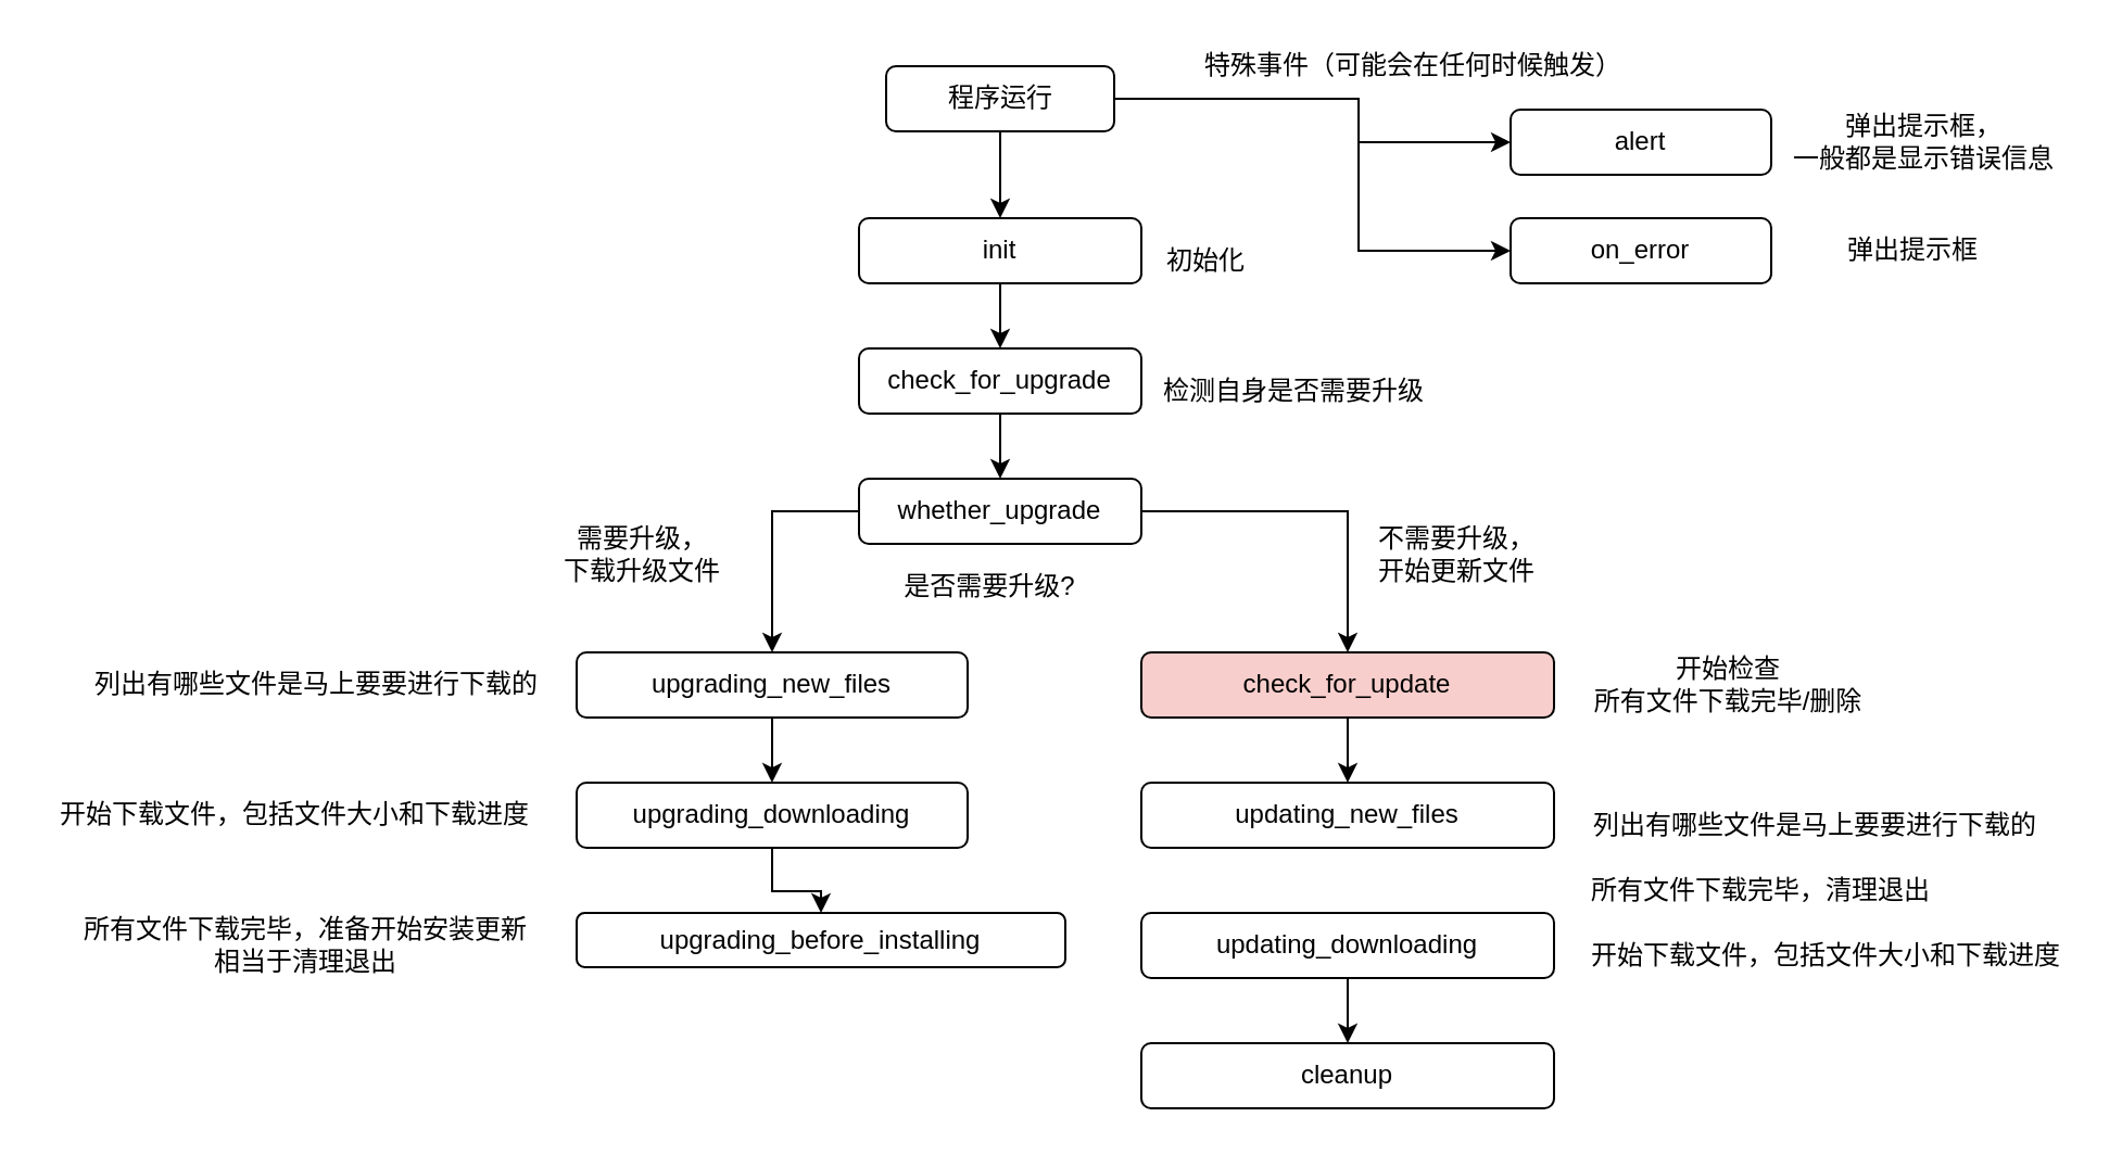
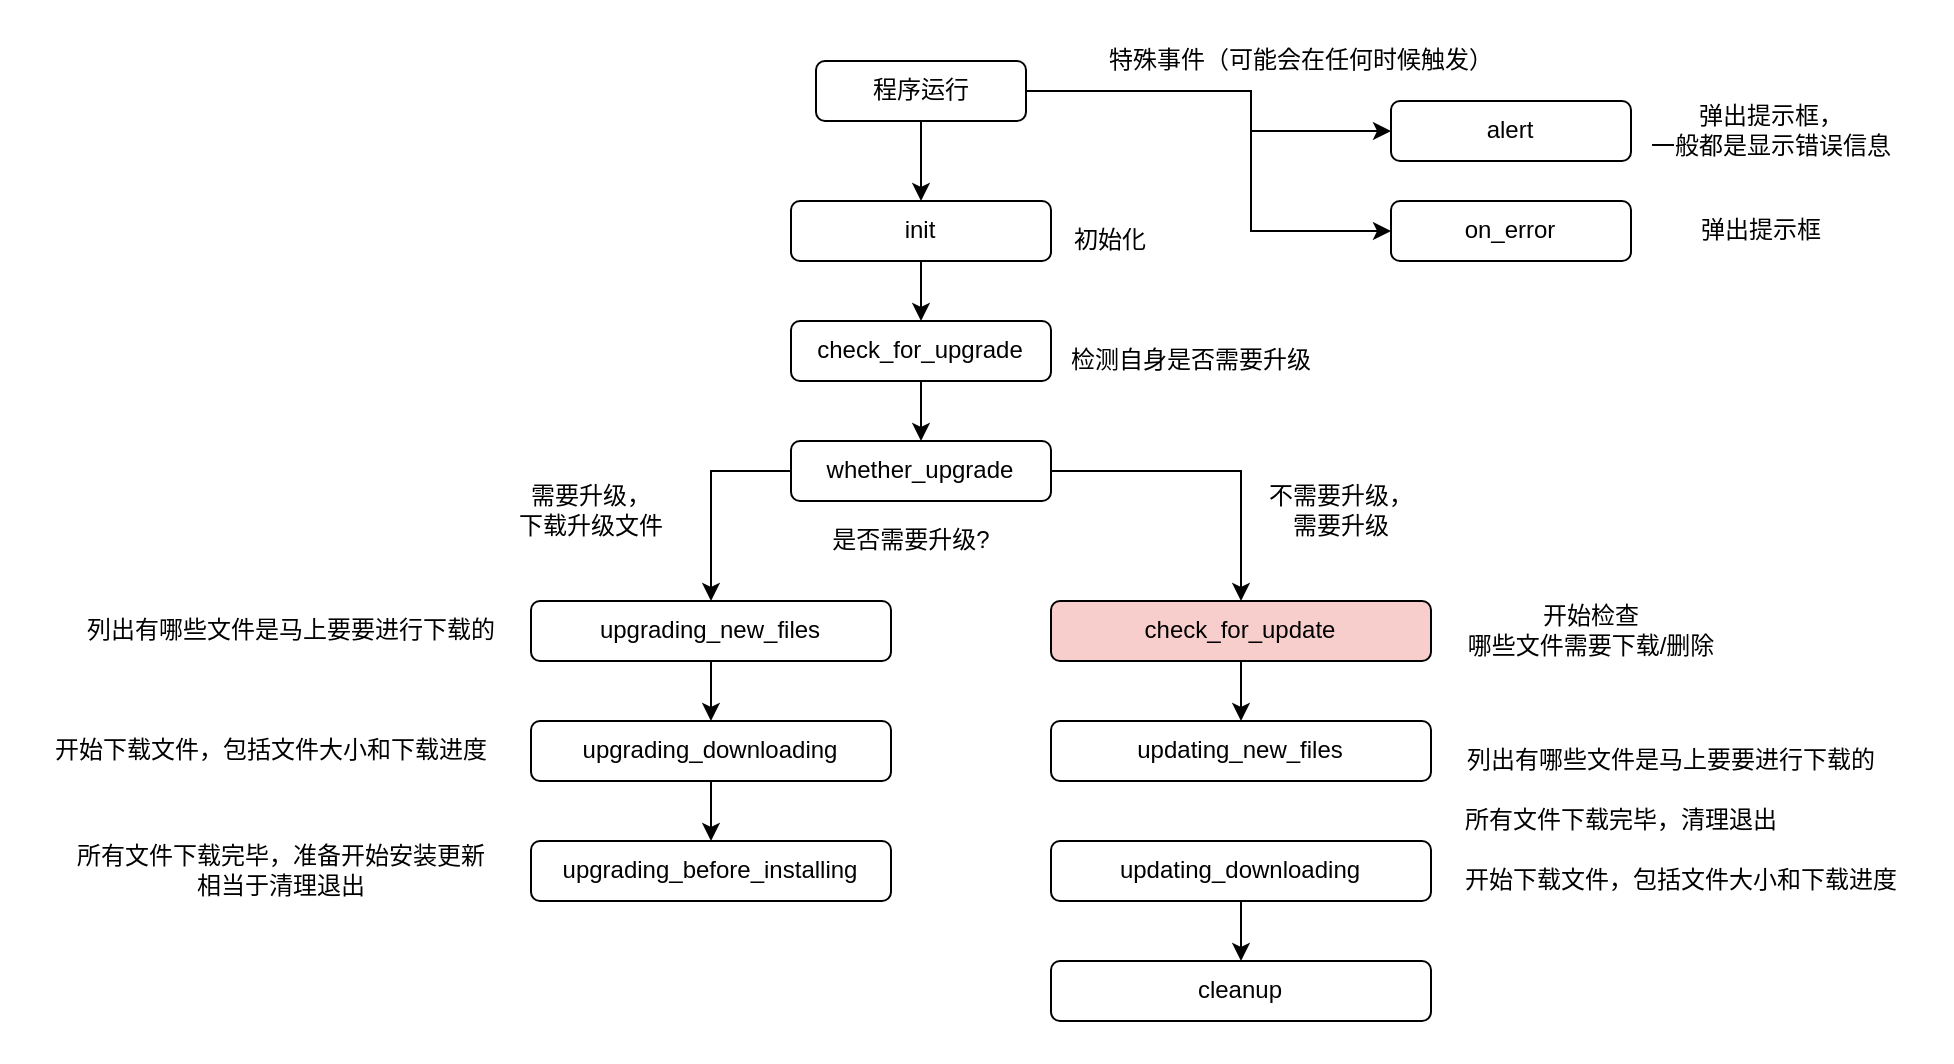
- <mxCell id="29" value="不需要升级，&lt;br&gt;开始更新文件" style="text;html=1;align=center;verticalAlign=middle;resizable=0;points=[];autosize=1;strokeColor=none;" vertex="1" parent="1"><mxGeometry x="625" y="240" width="90" height="30" as="geometry" /></mxCell>
+ <mxCell id="29" value="不需要升级，&lt;br&gt;需要升级" style="text;html=1;align=center;verticalAlign=middle;resizable=0;points=[];autosize=1;strokeColor=none;" vertex="1" parent="1"><mxGeometry x="625" y="240" width="90" height="30" as="geometry" /></mxCell>
- <mxCell id="33" value="开始检查&lt;br&gt;所有文件下载完毕/删除" style="text;html=1;align=center;verticalAlign=middle;resizable=0;points=[];autosize=1;strokeColor=none;" vertex="1" parent="1"><mxGeometry x="725" y="300" width="140" height="30" as="geometry" /></mxCell>
+ <mxCell id="33" value="开始检查&lt;br&gt;哪些文件需要下载/删除" style="text;html=1;align=center;verticalAlign=middle;resizable=0;points=[];autosize=1;strokeColor=none;" vertex="1" parent="1"><mxGeometry x="725" y="300" width="140" height="30" as="geometry" /></mxCell>
- <mxCell id="8" value="upgrading_before_installing" style="rounded=1;whiteSpace=wrap;html=1;" vertex="1" parent="1"><mxGeometry x="265" y="420" width="225" height="25" as="geometry" /></mxCell>
+ <mxCell id="8" value="upgrading_before_installing" style="rounded=1;whiteSpace=wrap;html=1;" vertex="1" parent="1"><mxGeometry x="265" y="420" width="180" height="30" as="geometry" /></mxCell>
